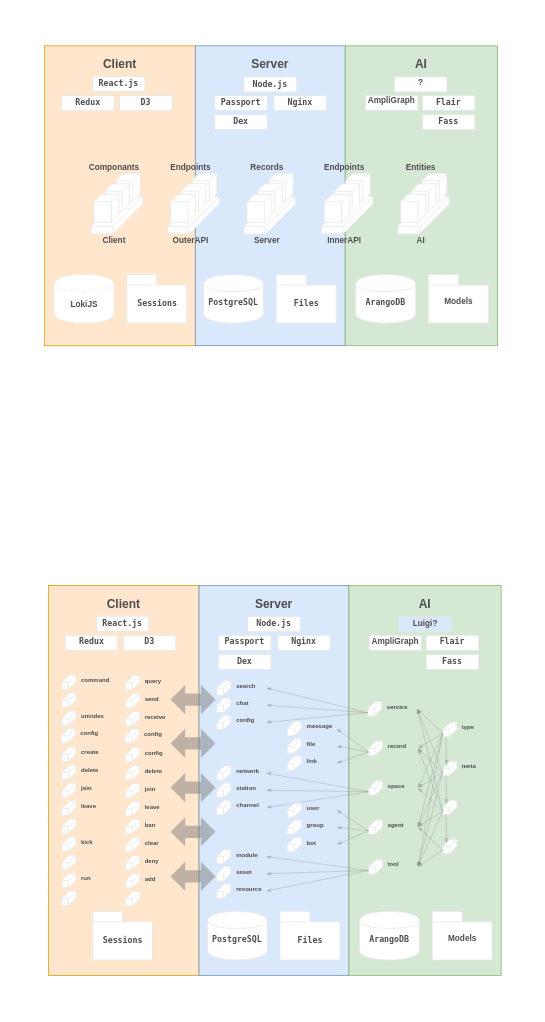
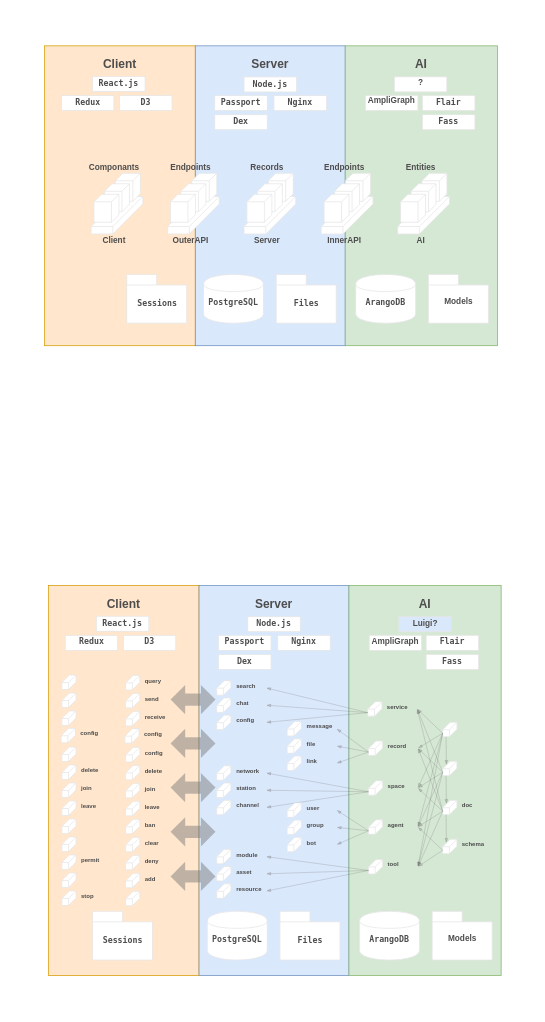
- <mxCell id="25" value="LokiJS" style="shape=cylinder;whiteSpace=wrap;html=1;boundedLbl=1;backgroundOutline=1;strokeColor=#E6E6E6;fontSize=11;fontColor=#4D4D4D;rounded=0;fontStyle=1;verticalAlign=top;spacing=0;spacingTop=9;dashed=1;" parent="22" vertex="1"><mxGeometry width="80" height="65" as="geometry" /></mxCell>
- <mxCell id="226" value="command" style="rounded=0;whiteSpace=wrap;html=1;fontStyle=1;fontSize=8;verticalAlign=top;spacing=0;spacingTop=-2;strokeColor=none;fontColor=#4D4D4D;fillColor=none;align=left;" vertex="1" parent="224"><mxGeometry x="26.0" width="40" height="20" as="geometry" /></mxCell>
- <mxCell id="200" value="unindex" style="rounded=0;whiteSpace=wrap;html=1;fontStyle=1;fontSize=8;verticalAlign=top;spacing=0;spacingTop=-2;strokeColor=none;fontColor=#4D4D4D;fillColor=none;align=left;" vertex="1" parent="198"><mxGeometry x="26.0" width="40" height="20" as="geometry" /></mxCell>
- <mxCell id="168" value="type" style="rounded=0;whiteSpace=wrap;html=1;fontStyle=1;fontSize=8;verticalAlign=top;spacing=0;spacingTop=-2;strokeColor=none;fontColor=#4D4D4D;fillColor=none;align=left;" vertex="1" parent="166"><mxGeometry x="26.0" width="47" height="20" as="geometry" /></mxCell>
- <mxCell id="229" value="create" style="rounded=0;whiteSpace=wrap;html=1;fontStyle=1;fontSize=8;verticalAlign=top;spacing=0;spacingTop=-2;strokeColor=none;fontColor=#4D4D4D;fillColor=none;align=left;" vertex="1" parent="227"><mxGeometry x="26.0" width="40" height="20" as="geometry" /></mxCell>
- <mxCell id="165" value="meta" style="rounded=0;whiteSpace=wrap;html=1;fontStyle=1;fontSize=8;verticalAlign=top;spacing=0;spacingTop=-2;strokeColor=none;fontColor=#4D4D4D;fillColor=none;align=left;" vertex="1" parent="163"><mxGeometry x="26.0" width="47" height="20" as="geometry" /></mxCell>
+ <mxCell id="174" value="doc" style="rounded=0;whiteSpace=wrap;html=1;fontStyle=1;fontSize=8;verticalAlign=top;spacing=0;spacingTop=-2;strokeColor=none;fontColor=#4D4D4D;fillColor=none;align=left;" vertex="1" parent="172"><mxGeometry x="26.0" width="47" height="20" as="geometry" /></mxCell>
- <mxCell id="214" value="kick" style="rounded=0;whiteSpace=wrap;html=1;fontStyle=1;fontSize=8;verticalAlign=top;spacing=0;spacingTop=-2;strokeColor=none;fontColor=#4D4D4D;fillColor=none;align=left;" vertex="1" parent="212"><mxGeometry x="26.0" width="40" height="20" as="geometry" /></mxCell>
+ <mxCell id="171" value="schema" style="rounded=0;whiteSpace=wrap;html=1;fontStyle=1;fontSize=8;verticalAlign=top;spacing=0;spacingTop=-2;strokeColor=none;fontColor=#4D4D4D;fillColor=none;align=left;" vertex="1" parent="169"><mxGeometry x="26.0" width="47" height="20" as="geometry" /></mxCell>
+ <mxCell id="223" value="permit" style="rounded=0;whiteSpace=wrap;html=1;fontStyle=1;fontSize=8;verticalAlign=top;spacing=0;spacingTop=-2;strokeColor=none;fontColor=#4D4D4D;fillColor=none;align=left;" vertex="1" parent="221"><mxGeometry x="26.0" width="40" height="20" as="geometry" /></mxCell>
- <mxCell id="217" value="run" style="rounded=0;whiteSpace=wrap;html=1;fontStyle=1;fontSize=8;verticalAlign=top;spacing=0;spacingTop=-2;strokeColor=none;fontColor=#4D4D4D;fillColor=none;align=left;" vertex="1" parent="215"><mxGeometry x="26.0" width="40" height="20" as="geometry" /></mxCell>
+ <mxCell id="220" value="stop" style="rounded=0;whiteSpace=wrap;html=1;fontStyle=1;fontSize=8;verticalAlign=top;spacing=0;spacingTop=-2;strokeColor=none;fontColor=#4D4D4D;fillColor=none;align=left;" vertex="1" parent="218"><mxGeometry x="26.0" width="40" height="20" as="geometry" /></mxCell>
